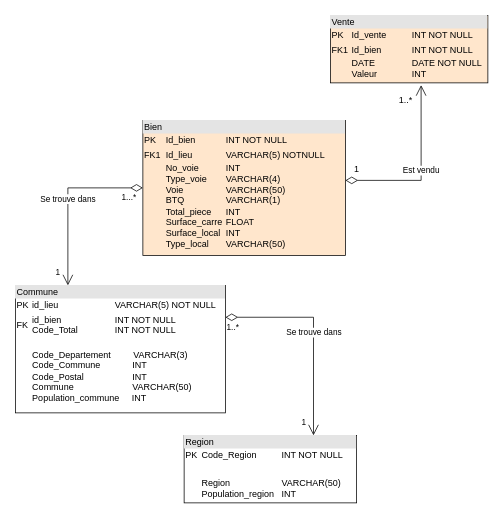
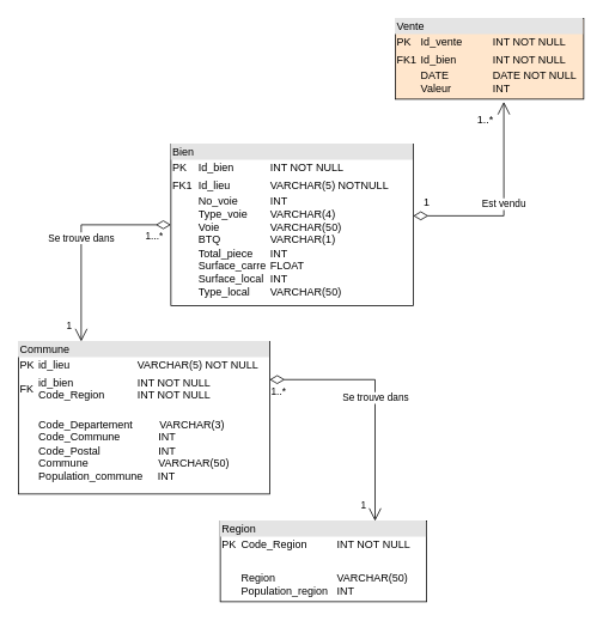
- <mxCell id="2" value="&lt;div style=&quot;box-sizing:border-box;width:100%;background:#e4e4e4;padding:2px;&quot;&gt;Bien&lt;/div&gt;&lt;table style=&quot;width:100%;font-size:1em;&quot; cellpadding=&quot;2&quot; cellspacing=&quot;0&quot;&gt;&lt;tbody&gt;&lt;tr&gt;&lt;td&gt;PK&lt;/td&gt;&lt;td&gt;Id_bien&lt;span style=&quot;white-space: pre;&quot;&gt;&#09;&lt;/span&gt;&lt;span style=&quot;white-space: pre;&quot;&gt;&#09;&lt;/span&gt;INT NOT NULL&lt;/td&gt;&lt;/tr&gt;&lt;tr&gt;&lt;td&gt;FK1&lt;/td&gt;&lt;td&gt;Id_lieu&lt;span style=&quot;white-space: pre;&quot;&gt;&#09;&lt;/span&gt;&lt;span style=&quot;white-space: pre;&quot;&gt;&#09;&lt;/span&gt;VARCHAR(5) NOTNULL&lt;/td&gt;&lt;/tr&gt;&lt;tr&gt;&lt;td&gt;&lt;/td&gt;&lt;td&gt;No_voie&lt;span style=&quot;white-space: pre;&quot;&gt;&#09;&lt;/span&gt;&lt;span style=&quot;white-space: pre;&quot;&gt;&#09;&lt;/span&gt;INT&lt;br&gt;Type_voie&lt;span style=&quot;white-space: pre;&quot;&gt;&#09;&lt;/span&gt;VARCHAR(4)&lt;br&gt;Voie&lt;span style=&quot;white-space: pre;&quot;&gt;&#09;&lt;/span&gt;&lt;span style=&quot;white-space: pre;&quot;&gt;&#09;&lt;/span&gt;&lt;span style=&quot;white-space: pre;&quot;&gt;&#09;&lt;/span&gt;VARCHAR(50)&lt;br&gt;BTQ&lt;span style=&quot;white-space: pre;&quot;&gt;&#09;&lt;/span&gt;&lt;span style=&quot;white-space: pre;&quot;&gt;&#09;&lt;/span&gt;&lt;span style=&quot;white-space: pre;&quot;&gt;&#09;&lt;/span&gt;VARCHAR(1)&lt;br&gt;Total_piece&lt;span style=&quot;white-space: pre;&quot;&gt;&#09;&lt;/span&gt;INT&lt;br&gt;Surface_carre&lt;span style=&quot;white-space: pre;&quot;&gt;&#09;&lt;/span&gt;FLOAT&lt;br&gt;Surface_local&lt;span style=&quot;white-space: pre;&quot;&gt;&#09;&lt;/span&gt;INT&lt;br&gt;Type_local&lt;span style=&quot;white-space: pre;&quot;&gt;&#09;&lt;/span&gt;VARCHAR(50)&lt;br&gt;&lt;br&gt;&lt;br&gt;&lt;br&gt;&lt;br&gt;&lt;/td&gt;&lt;/tr&gt;&lt;/tbody&gt;&lt;/table&gt;" style="verticalAlign=top;align=left;overflow=fill;html=1;whiteSpace=wrap;fillColor=#ffe6cc;" vertex="1" parent="1"><mxGeometry x="190" y="160" width="270" height="180" as="geometry" /></mxCell>
+ <mxCell id="2" value="&lt;div style=&quot;box-sizing:border-box;width:100%;background:#e4e4e4;padding:2px;&quot;&gt;Bien&lt;/div&gt;&lt;table style=&quot;width:100%;font-size:1em;&quot; cellpadding=&quot;2&quot; cellspacing=&quot;0&quot;&gt;&lt;tbody&gt;&lt;tr&gt;&lt;td&gt;PK&lt;/td&gt;&lt;td&gt;Id_bien&lt;span style=&quot;white-space: pre;&quot;&gt;&#09;&lt;/span&gt;&lt;span style=&quot;white-space: pre;&quot;&gt;&#09;&lt;/span&gt;INT NOT NULL&lt;/td&gt;&lt;/tr&gt;&lt;tr&gt;&lt;td&gt;FK1&lt;/td&gt;&lt;td&gt;Id_lieu&lt;span style=&quot;white-space: pre;&quot;&gt;&#09;&lt;/span&gt;&lt;span style=&quot;white-space: pre;&quot;&gt;&#09;&lt;/span&gt;VARCHAR(5) NOTNULL&lt;/td&gt;&lt;/tr&gt;&lt;tr&gt;&lt;td&gt;&lt;/td&gt;&lt;td&gt;No_voie&lt;span style=&quot;white-space: pre;&quot;&gt;&#09;&lt;/span&gt;&lt;span style=&quot;white-space: pre;&quot;&gt;&#09;&lt;/span&gt;INT&lt;br&gt;Type_voie&lt;span style=&quot;white-space: pre;&quot;&gt;&#09;&lt;/span&gt;VARCHAR(4)&lt;br&gt;Voie&lt;span style=&quot;white-space: pre;&quot;&gt;&#09;&lt;/span&gt;&lt;span style=&quot;white-space: pre;&quot;&gt;&#09;&lt;/span&gt;&lt;span style=&quot;white-space: pre;&quot;&gt;&#09;&lt;/span&gt;VARCHAR(50)&lt;br&gt;BTQ&lt;span style=&quot;white-space: pre;&quot;&gt;&#09;&lt;/span&gt;&lt;span style=&quot;white-space: pre;&quot;&gt;&#09;&lt;/span&gt;&lt;span style=&quot;white-space: pre;&quot;&gt;&#09;&lt;/span&gt;VARCHAR(1)&lt;br&gt;Total_piece&lt;span style=&quot;white-space: pre;&quot;&gt;&#09;&lt;/span&gt;INT&lt;br&gt;Surface_carre&lt;span style=&quot;white-space: pre;&quot;&gt;&#09;&lt;/span&gt;FLOAT&lt;br&gt;Surface_local&lt;span style=&quot;white-space: pre;&quot;&gt;&#09;&lt;/span&gt;INT&lt;br&gt;Type_local&lt;span style=&quot;white-space: pre;&quot;&gt;&#09;&lt;/span&gt;VARCHAR(50)&lt;br&gt;&lt;br&gt;&lt;br&gt;&lt;br&gt;&lt;br&gt;&lt;/td&gt;&lt;/tr&gt;&lt;/tbody&gt;&lt;/table&gt;" style="verticalAlign=top;align=left;overflow=fill;html=1;whiteSpace=wrap;" vertex="1" parent="1"><mxGeometry x="190" y="160" width="270" height="180" as="geometry" /></mxCell>
- <mxCell id="4" value="&lt;div style=&quot;box-sizing:border-box;width:100%;background:#e4e4e4;padding:2px;&quot;&gt;Commune&lt;/div&gt;&lt;table style=&quot;width:100%;font-size:1em;&quot; cellpadding=&quot;2&quot; cellspacing=&quot;0&quot;&gt;&lt;tbody&gt;&lt;tr&gt;&lt;td&gt;PK&lt;/td&gt;&lt;td&gt;id_lieu&lt;span style=&quot;&quot;&gt;&lt;span style=&quot;white-space: pre;&quot;&gt;&amp;nbsp;&amp;nbsp;&amp;nbsp;&amp;nbsp;&lt;/span&gt;&lt;span style=&quot;&quot;&gt;&lt;span style=&quot;white-space: pre;&quot;&gt;&amp;nbsp;&amp;nbsp;&amp;nbsp;&amp;nbsp;&lt;/span&gt;&lt;span style=&quot;&quot;&gt;&lt;span style=&quot;white-space: pre;&quot;&gt;&amp;nbsp;&amp;nbsp;&lt;span style=&quot;white-space: pre;&quot;&gt;&#09;&lt;/span&gt;&lt;span style=&quot;white-space: pre;&quot;&gt;&#09;&lt;/span&gt; &lt;/span&gt;&lt;/span&gt;&lt;/span&gt;&lt;/span&gt;VARCHAR(5) NOT NULL&lt;/td&gt;&lt;/tr&gt;&lt;tr&gt;&lt;td&gt;FK&lt;/td&gt;&lt;td&gt;id_bien&lt;span style=&quot;&quot;&gt;&lt;span style=&quot;white-space: pre;&quot;&gt;&amp;nbsp;&amp;nbsp;&amp;nbsp;&amp;nbsp;&lt;/span&gt;&lt;span style=&quot;&quot;&gt;&lt;span style=&quot;white-space: pre;&quot;&gt;&amp;nbsp;&amp;nbsp;&amp;nbsp;&amp;nbsp;&lt;span style=&quot;white-space: pre;&quot;&gt;&#09;&lt;/span&gt;&lt;/span&gt;&lt;/span&gt;&lt;span style=&quot;&quot;&gt;&lt;span style=&quot;white-space: pre;&quot;&gt;&amp;nbsp;&amp;nbsp;&amp;nbsp;&amp;nbsp;&lt;/span&gt;&lt;/span&gt;&lt;/span&gt;&lt;span style=&quot;&quot;&gt;&lt;span style=&quot;white-space: pre;&quot;&gt;&amp;nbsp;&amp;nbsp;&amp;nbsp;&amp;nbsp; &lt;/span&gt;&lt;/span&gt;INT NOT NULL&lt;br&gt;Code_Total&lt;span style=&quot;white-space: pre;&quot;&gt;&amp;nbsp;&lt;span style=&quot;white-space: pre;&quot;&gt;&#09;&lt;/span&gt;&lt;span style=&quot;white-space: pre;&quot;&gt;&#09;&lt;/span&gt;&lt;/span&gt;&lt;span style=&quot;border-color: var(--border-color);&quot;&gt;&lt;span style=&quot;white-space: pre;&quot;&gt;&amp;nbsp;&lt;/span&gt;&lt;/span&gt;INT NOT NULL&lt;br style=&quot;border-color: var(--border-color);&quot;&gt;&lt;/td&gt;&lt;/tr&gt;&lt;tr&gt;&lt;td&gt;&lt;br&gt;&lt;/td&gt;&lt;td&gt;&lt;br&gt;Code_Departement&lt;span style=&quot;&quot;&gt;&lt;span style=&quot;white-space: pre;&quot;&gt;&amp;nbsp;&amp;nbsp;&amp;nbsp;&amp;nbsp;&lt;/span&gt;&lt;/span&gt;&lt;span style=&quot;&quot;&gt;&lt;span style=&quot;white-space: pre;&quot;&gt;&amp;nbsp;&amp;nbsp;&amp;nbsp;&amp;nbsp; &lt;/span&gt;&lt;/span&gt;VARCHAR(3)&lt;br&gt;Code_Commune&lt;span style=&quot;white-space: pre;&quot;&gt;&#09;&lt;/span&gt;&lt;span style=&quot;&quot;&gt;&lt;span style=&quot;white-space: pre;&quot;&gt;&amp;nbsp;&amp;nbsp;&amp;nbsp;&amp;nbsp;&lt;/span&gt;&lt;/span&gt;&lt;span style=&quot;&quot;&gt;&lt;span style=&quot;white-space: pre;&quot;&gt;&amp;nbsp;&amp;nbsp;&amp;nbsp;&amp;nbsp;&lt;/span&gt;&lt;/span&gt;INT&lt;br&gt;Code_Postal&lt;span style=&quot;&quot;&gt;&lt;span style=&quot;white-space: pre;&quot;&gt;&amp;nbsp;&amp;nbsp;&amp;nbsp;&amp;nbsp;&lt;span style=&quot;white-space: pre;&quot;&gt;&#09;&lt;/span&gt;&lt;/span&gt;&lt;/span&gt;&lt;span style=&quot;&quot;&gt;&lt;span style=&quot;white-space: pre;&quot;&gt;&amp;nbsp;&amp;nbsp;&amp;nbsp;&amp;nbsp;&lt;/span&gt;&lt;/span&gt;&lt;span style=&quot;&quot;&gt;&lt;span style=&quot;white-space: pre;&quot;&gt;&amp;nbsp;&amp;nbsp;&amp;nbsp;&amp;nbsp;&lt;/span&gt;&lt;/span&gt;INT&lt;br&gt;Commune&lt;span style=&quot;&quot;&gt;&lt;span style=&quot;white-space: pre;&quot;&gt;&amp;nbsp;&amp;nbsp;&amp;nbsp;&amp;nbsp;&lt;/span&gt;&lt;/span&gt;&lt;span style=&quot;&quot;&gt;&lt;span style=&quot;white-space: pre;&quot;&gt;&amp;nbsp;&lt;span style=&quot;white-space: pre;&quot;&gt;&#09;&lt;/span&gt;&lt;span style=&quot;white-space: pre;&quot;&gt;&#09;&lt;/span&gt; &amp;nbsp;&amp;nbsp;&amp;nbsp;&lt;/span&gt;&lt;/span&gt;&lt;span style=&quot;&quot;&gt;&lt;span style=&quot;white-space: pre;&quot;&gt;&amp;nbsp;&amp;nbsp;&amp;nbsp;&amp;nbsp;&lt;/span&gt;&lt;/span&gt;VARCHAR(50)&lt;br&gt;Population_commune&lt;span style=&quot;&quot;&gt;&lt;span style=&quot;white-space: pre;&quot;&gt;&amp;nbsp;&amp;nbsp;  &amp;nbsp;&lt;/span&gt;&lt;/span&gt;INT&lt;/td&gt;&lt;/tr&gt;&lt;/tbody&gt;&lt;/table&gt;" style="verticalAlign=top;align=left;overflow=fill;html=1;whiteSpace=wrap;" vertex="1" parent="1"><mxGeometry x="20" y="380" width="280" height="170" as="geometry" /></mxCell>
+ <mxCell id="4" value="&lt;div style=&quot;box-sizing:border-box;width:100%;background:#e4e4e4;padding:2px;&quot;&gt;Commune&lt;/div&gt;&lt;table style=&quot;width:100%;font-size:1em;&quot; cellpadding=&quot;2&quot; cellspacing=&quot;0&quot;&gt;&lt;tbody&gt;&lt;tr&gt;&lt;td&gt;PK&lt;/td&gt;&lt;td&gt;id_lieu&lt;span style=&quot;&quot;&gt;&lt;span style=&quot;white-space: pre;&quot;&gt;&amp;nbsp;&amp;nbsp;&amp;nbsp;&amp;nbsp;&lt;/span&gt;&lt;span style=&quot;&quot;&gt;&lt;span style=&quot;white-space: pre;&quot;&gt;&amp;nbsp;&amp;nbsp;&amp;nbsp;&amp;nbsp;&lt;/span&gt;&lt;span style=&quot;&quot;&gt;&lt;span style=&quot;white-space: pre;&quot;&gt;&amp;nbsp;&amp;nbsp;&lt;span style=&quot;white-space: pre;&quot;&gt;&#09;&lt;/span&gt;&lt;span style=&quot;white-space: pre;&quot;&gt;&#09;&lt;/span&gt; &lt;/span&gt;&lt;/span&gt;&lt;/span&gt;&lt;/span&gt;VARCHAR(5) NOT NULL&lt;/td&gt;&lt;/tr&gt;&lt;tr&gt;&lt;td&gt;FK&lt;/td&gt;&lt;td&gt;id_bien&lt;span style=&quot;&quot;&gt;&lt;span style=&quot;white-space: pre;&quot;&gt;&amp;nbsp;&amp;nbsp;&amp;nbsp;&amp;nbsp;&lt;/span&gt;&lt;span style=&quot;&quot;&gt;&lt;span style=&quot;white-space: pre;&quot;&gt;&amp;nbsp;&amp;nbsp;&amp;nbsp;&amp;nbsp;&lt;span style=&quot;white-space: pre;&quot;&gt;&#09;&lt;/span&gt;&lt;/span&gt;&lt;/span&gt;&lt;span style=&quot;&quot;&gt;&lt;span style=&quot;white-space: pre;&quot;&gt;&amp;nbsp;&amp;nbsp;&amp;nbsp;&amp;nbsp;&lt;/span&gt;&lt;/span&gt;&lt;/span&gt;&lt;span style=&quot;&quot;&gt;&lt;span style=&quot;white-space: pre;&quot;&gt;&amp;nbsp;&amp;nbsp;&amp;nbsp;&amp;nbsp; &lt;/span&gt;&lt;/span&gt;INT NOT NULL&lt;br&gt;Code_Region&lt;span style=&quot;white-space: pre;&quot;&gt;&amp;nbsp;&lt;span style=&quot;white-space: pre;&quot;&gt;&#09;&lt;/span&gt;&lt;span style=&quot;white-space: pre;&quot;&gt;&#09;&lt;/span&gt;&lt;/span&gt;&lt;span style=&quot;border-color: var(--border-color);&quot;&gt;&lt;span style=&quot;white-space: pre;&quot;&gt;&amp;nbsp;&lt;/span&gt;&lt;/span&gt;INT NOT NULL&lt;br style=&quot;border-color: var(--border-color);&quot;&gt;&lt;/td&gt;&lt;/tr&gt;&lt;tr&gt;&lt;td&gt;&lt;br&gt;&lt;/td&gt;&lt;td&gt;&lt;br&gt;Code_Departement&lt;span style=&quot;&quot;&gt;&lt;span style=&quot;white-space: pre;&quot;&gt;&amp;nbsp;&amp;nbsp;&amp;nbsp;&amp;nbsp;&lt;/span&gt;&lt;/span&gt;&lt;span style=&quot;&quot;&gt;&lt;span style=&quot;white-space: pre;&quot;&gt;&amp;nbsp;&amp;nbsp;&amp;nbsp;&amp;nbsp; &lt;/span&gt;&lt;/span&gt;VARCHAR(3)&lt;br&gt;Code_Commune&lt;span style=&quot;white-space: pre;&quot;&gt;&#09;&lt;/span&gt;&lt;span style=&quot;&quot;&gt;&lt;span style=&quot;white-space: pre;&quot;&gt;&amp;nbsp;&amp;nbsp;&amp;nbsp;&amp;nbsp;&lt;/span&gt;&lt;/span&gt;&lt;span style=&quot;&quot;&gt;&lt;span style=&quot;white-space: pre;&quot;&gt;&amp;nbsp;&amp;nbsp;&amp;nbsp;&amp;nbsp;&lt;/span&gt;&lt;/span&gt;INT&lt;br&gt;Code_Postal&lt;span style=&quot;&quot;&gt;&lt;span style=&quot;white-space: pre;&quot;&gt;&amp;nbsp;&amp;nbsp;&amp;nbsp;&amp;nbsp;&lt;span style=&quot;white-space: pre;&quot;&gt;&#09;&lt;/span&gt;&lt;/span&gt;&lt;/span&gt;&lt;span style=&quot;&quot;&gt;&lt;span style=&quot;white-space: pre;&quot;&gt;&amp;nbsp;&amp;nbsp;&amp;nbsp;&amp;nbsp;&lt;/span&gt;&lt;/span&gt;&lt;span style=&quot;&quot;&gt;&lt;span style=&quot;white-space: pre;&quot;&gt;&amp;nbsp;&amp;nbsp;&amp;nbsp;&amp;nbsp;&lt;/span&gt;&lt;/span&gt;INT&lt;br&gt;Commune&lt;span style=&quot;&quot;&gt;&lt;span style=&quot;white-space: pre;&quot;&gt;&amp;nbsp;&amp;nbsp;&amp;nbsp;&amp;nbsp;&lt;/span&gt;&lt;/span&gt;&lt;span style=&quot;&quot;&gt;&lt;span style=&quot;white-space: pre;&quot;&gt;&amp;nbsp;&lt;span style=&quot;white-space: pre;&quot;&gt;&#09;&lt;/span&gt;&lt;span style=&quot;white-space: pre;&quot;&gt;&#09;&lt;/span&gt; &amp;nbsp;&amp;nbsp;&amp;nbsp;&lt;/span&gt;&lt;/span&gt;&lt;span style=&quot;&quot;&gt;&lt;span style=&quot;white-space: pre;&quot;&gt;&amp;nbsp;&amp;nbsp;&amp;nbsp;&amp;nbsp;&lt;/span&gt;&lt;/span&gt;VARCHAR(50)&lt;br&gt;Population_commune&lt;span style=&quot;&quot;&gt;&lt;span style=&quot;white-space: pre;&quot;&gt;&amp;nbsp;&amp;nbsp;  &amp;nbsp;&lt;/span&gt;&lt;/span&gt;INT&lt;/td&gt;&lt;/tr&gt;&lt;/tbody&gt;&lt;/table&gt;" style="verticalAlign=top;align=left;overflow=fill;html=1;whiteSpace=wrap;" vertex="1" parent="1"><mxGeometry x="20" y="380" width="280" height="170" as="geometry" /></mxCell>
